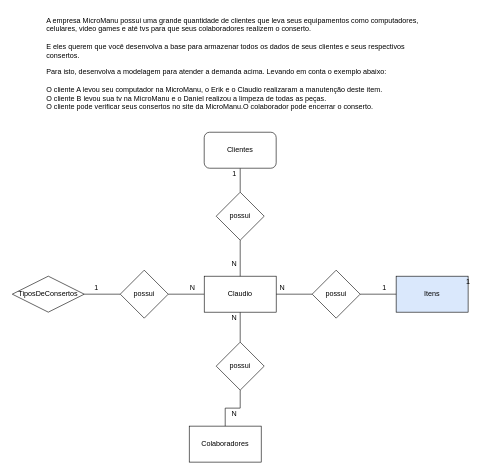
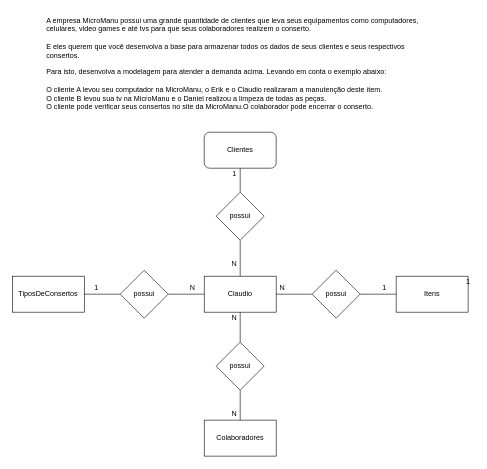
- <mxCell id="10" value="TiposDeConsertos" style="rhombus;whiteSpace=wrap;html=1;" parent="1" vertex="1"><mxGeometry x="20" y="460" width="120" height="60" as="geometry" /></mxCell>
+ <mxCell id="10" value="TiposDeConsertos" style="rounded=0;whiteSpace=wrap;html=1;" parent="1" vertex="1"><mxGeometry x="20" y="460" width="120" height="60" as="geometry" /></mxCell>
- <mxCell id="9" value="Itens" style="rounded=0;whiteSpace=wrap;html=1;fillColor=#dae8fc;" parent="1" vertex="1"><mxGeometry x="660" y="460" width="120" height="60" as="geometry" /></mxCell>
+ <mxCell id="9" value="Itens" style="rounded=0;whiteSpace=wrap;html=1;" parent="1" vertex="1"><mxGeometry x="660" y="460" width="120" height="60" as="geometry" /></mxCell>
- <mxCell id="11" value="Colaboradores" style="rounded=0;whiteSpace=wrap;html=1;" parent="1" vertex="1"><mxGeometry x="315" y="710" width="120" height="60" as="geometry" /></mxCell>
+ <mxCell id="11" value="Colaboradores" style="rounded=0;whiteSpace=wrap;html=1;" parent="1" vertex="1"><mxGeometry x="340" y="700" width="120" height="60" as="geometry" /></mxCell>
